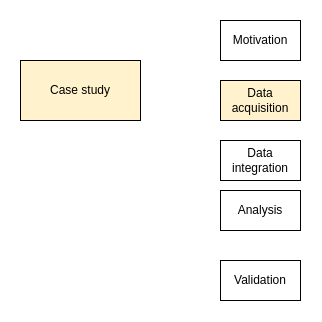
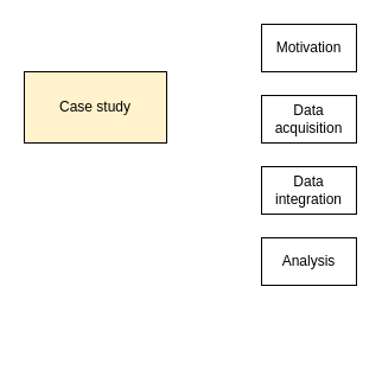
- <mxCell id="4" value="Data acquisition" style="rounded=0;whiteSpace=wrap;html=1;verticalAlign=middle;fillColor=#fff2cc;" vertex="1" parent="1"><mxGeometry x="220" y="80" width="80" height="40" as="geometry" /></mxCell>
+ <mxCell id="4" value="Data acquisition" style="rounded=0;whiteSpace=wrap;html=1;verticalAlign=middle;" vertex="1" parent="1"><mxGeometry x="220" y="80" width="80" height="40" as="geometry" /></mxCell>
- <mxCell id="6" value="Analysis" style="rounded=0;whiteSpace=wrap;html=1;verticalAlign=middle;" vertex="1" parent="1"><mxGeometry x="220" y="190" width="80" height="40" as="geometry" /></mxCell>
+ <mxCell id="6" value="Analysis" style="rounded=0;whiteSpace=wrap;html=1;verticalAlign=middle;" vertex="1" parent="1"><mxGeometry x="220" y="200" width="80" height="40" as="geometry" /></mxCell>
- <mxCell id="7" value="Validation" style="rounded=0;whiteSpace=wrap;html=1;verticalAlign=middle;" vertex="1" parent="1"><mxGeometry x="220" y="260" width="80" height="40" as="geometry" /></mxCell>
